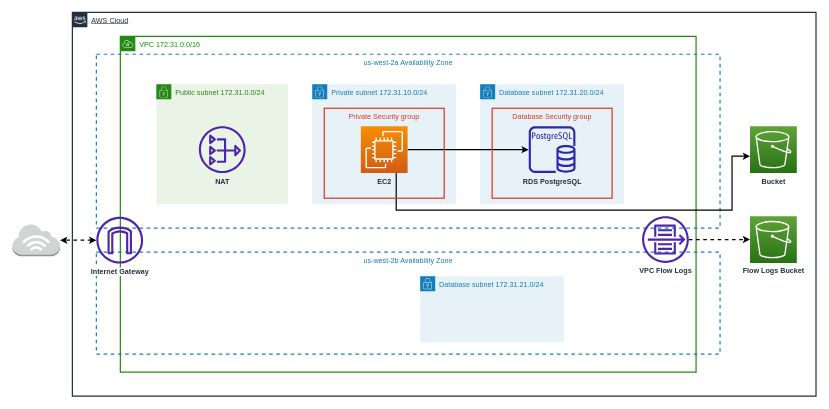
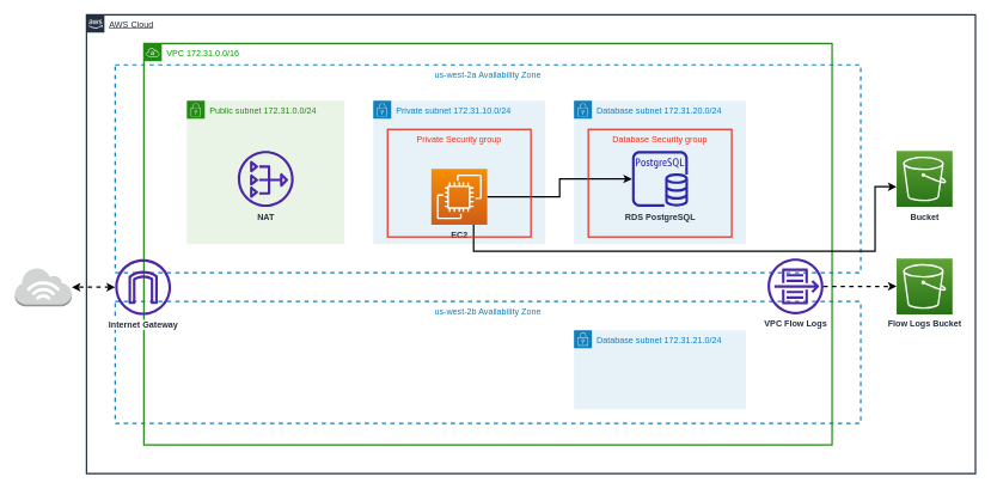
- <mxCell id="16" value="EC2" style="sketch=0;points=[[0,0,0],[0.25,0,0],[0.5,0,0],[0.75,0,0],[1,0,0],[0,1,0],[0.25,1,0],[0.5,1,0],[0.75,1,0],[1,1,0],[0,0.25,0],[0,0.5,0],[0,0.75,0],[1,0.25,0],[1,0.5,0],[1,0.75,0]];outlineConnect=0;fontColor=#232F3E;gradientColor=#F78E04;gradientDirection=north;fillColor=#D05C17;strokeColor=#ffffff;dashed=0;verticalLabelPosition=bottom;verticalAlign=top;align=center;html=1;fontSize=12;fontStyle=1;aspect=fixed;shape=mxgraph.aws4.resourceIcon;resIcon=mxgraph.aws4.ec2;" parent="1" vertex="1"><mxGeometry x="601" y="210" width="78" height="78" as="geometry" /></mxCell>
+ <mxCell id="16" value="EC2" style="sketch=0;points=[[0,0,0],[0.25,0,0],[0.5,0,0],[0.75,0,0],[1,0,0],[0,1,0],[0.25,1,0],[0.5,1,0],[0.75,1,0],[1,1,0],[0,0.25,0],[0,0.5,0],[0,0.75,0],[1,0.25,0],[1,0.5,0],[1,0.75,0]];outlineConnect=0;fontColor=#232F3E;gradientColor=#F78E04;gradientDirection=north;fillColor=#D05C17;strokeColor=#ffffff;dashed=0;verticalLabelPosition=bottom;verticalAlign=top;align=center;html=1;fontSize=12;fontStyle=1;aspect=fixed;shape=mxgraph.aws4.resourceIcon;resIcon=mxgraph.aws4.ec2;" parent="1" vertex="1"><mxGeometry x="601" y="235" width="78" height="78" as="geometry" /></mxCell>
- <mxCell id="12" value="Database subnet&amp;nbsp;172.31.21.0/24" style="points=[[0,0],[0.25,0],[0.5,0],[0.75,0],[1,0],[1,0.25],[1,0.5],[1,0.75],[1,1],[0.75,1],[0.5,1],[0.25,1],[0,1],[0,0.75],[0,0.5],[0,0.25]];outlineConnect=0;gradientColor=none;html=1;whiteSpace=wrap;fontSize=12;fontStyle=0;container=1;pointerEvents=0;collapsible=0;recursiveResize=0;shape=mxgraph.aws4.group;grIcon=mxgraph.aws4.group_security_group;grStroke=0;strokeColor=#147EBA;fillColor=#E6F2F8;verticalAlign=top;align=left;spacingLeft=30;fontColor=#147EBA;dashed=0;" parent="1" vertex="1"><mxGeometry x="700" y="460" width="240" height="110" as="geometry" /></mxCell>
+ <mxCell id="12" value="Database subnet&amp;nbsp;172.31.21.0/24" style="points=[[0,0],[0.25,0],[0.5,0],[0.75,0],[1,0],[1,0.25],[1,0.5],[1,0.75],[1,1],[0.75,1],[0.5,1],[0.25,1],[0,1],[0,0.75],[0,0.5],[0,0.25]];outlineConnect=0;gradientColor=none;html=1;whiteSpace=wrap;fontSize=12;fontStyle=0;container=1;pointerEvents=0;collapsible=0;recursiveResize=0;shape=mxgraph.aws4.group;grIcon=mxgraph.aws4.group_security_group;grStroke=0;strokeColor=#147EBA;fillColor=#E6F2F8;verticalAlign=top;align=left;spacingLeft=30;fontColor=#147EBA;dashed=0;" parent="1" vertex="1"><mxGeometry x="800" y="460" width="240" height="110" as="geometry" /></mxCell>
